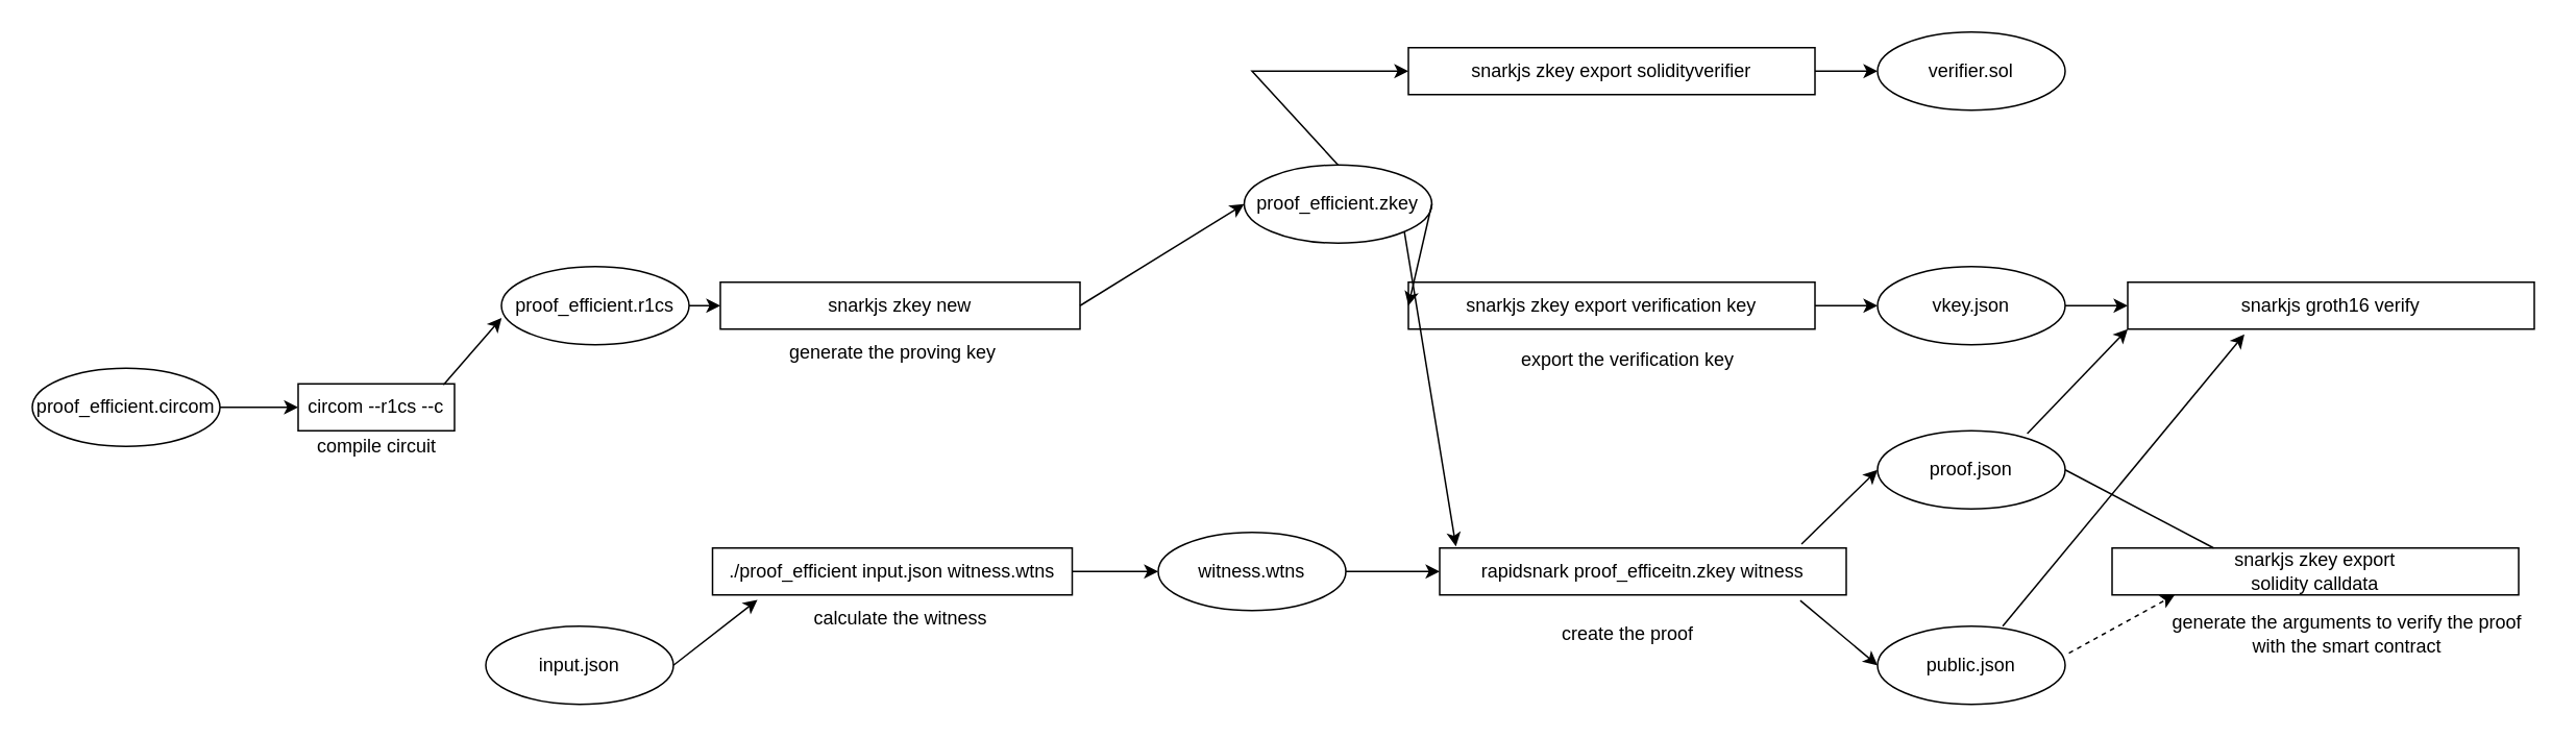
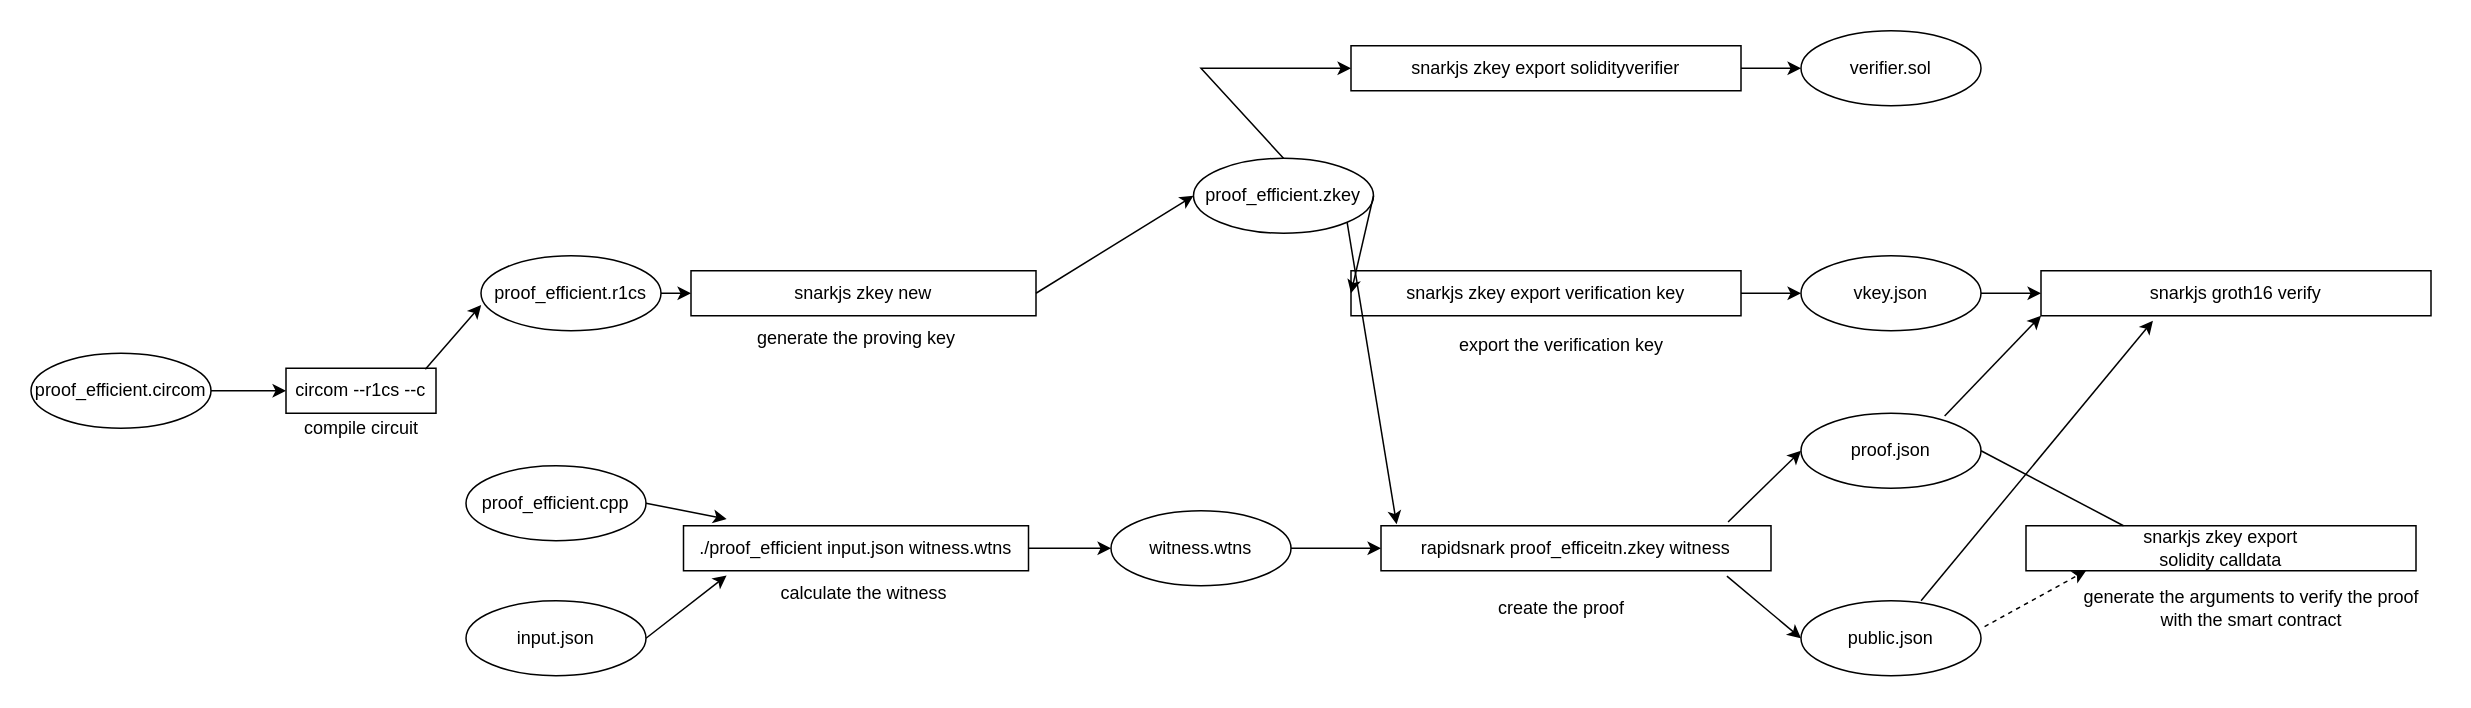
+ <mxCell id="7" value="proof_efficient.cpp" style="ellipse;whiteSpace=wrap;html=1;rounded=0;shadow=0;" vertex="1" parent="1"><mxGeometry x="310" y="310" width="120" height="50" as="geometry" /></mxCell>
+ <mxCell id="10" value="" style="endArrow=classic;html=1;rounded=0;exitX=1;exitY=0.5;exitDx=0;exitDy=0;entryX=0.125;entryY=-0.15;entryDx=0;entryDy=0;entryPerimeter=0;" edge="1" parent="1" source="7" target="9"><mxGeometry width="50" height="50" relative="1" as="geometry"><mxPoint x="670" y="440" as="sourcePoint" /><mxPoint x="720" y="390" as="targetPoint" /></mxGeometry></mxCell>
